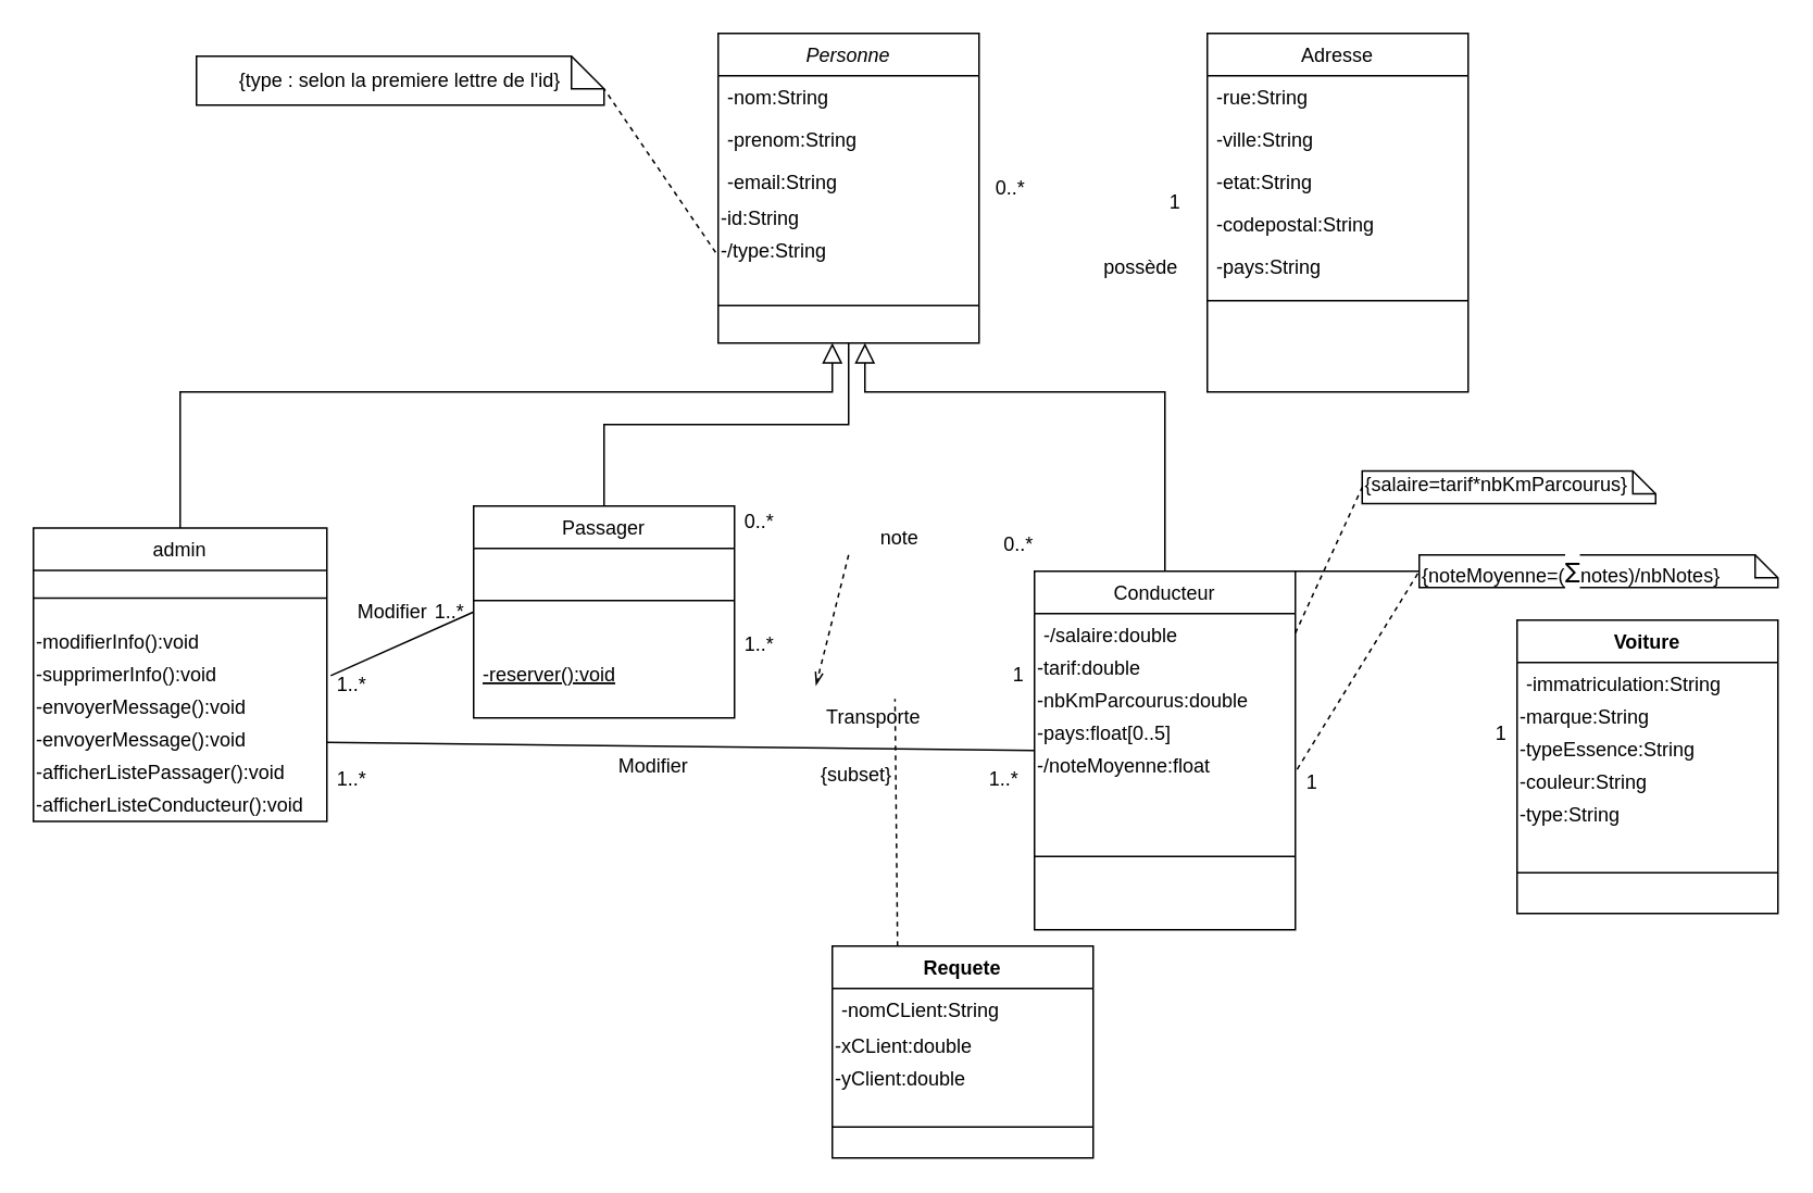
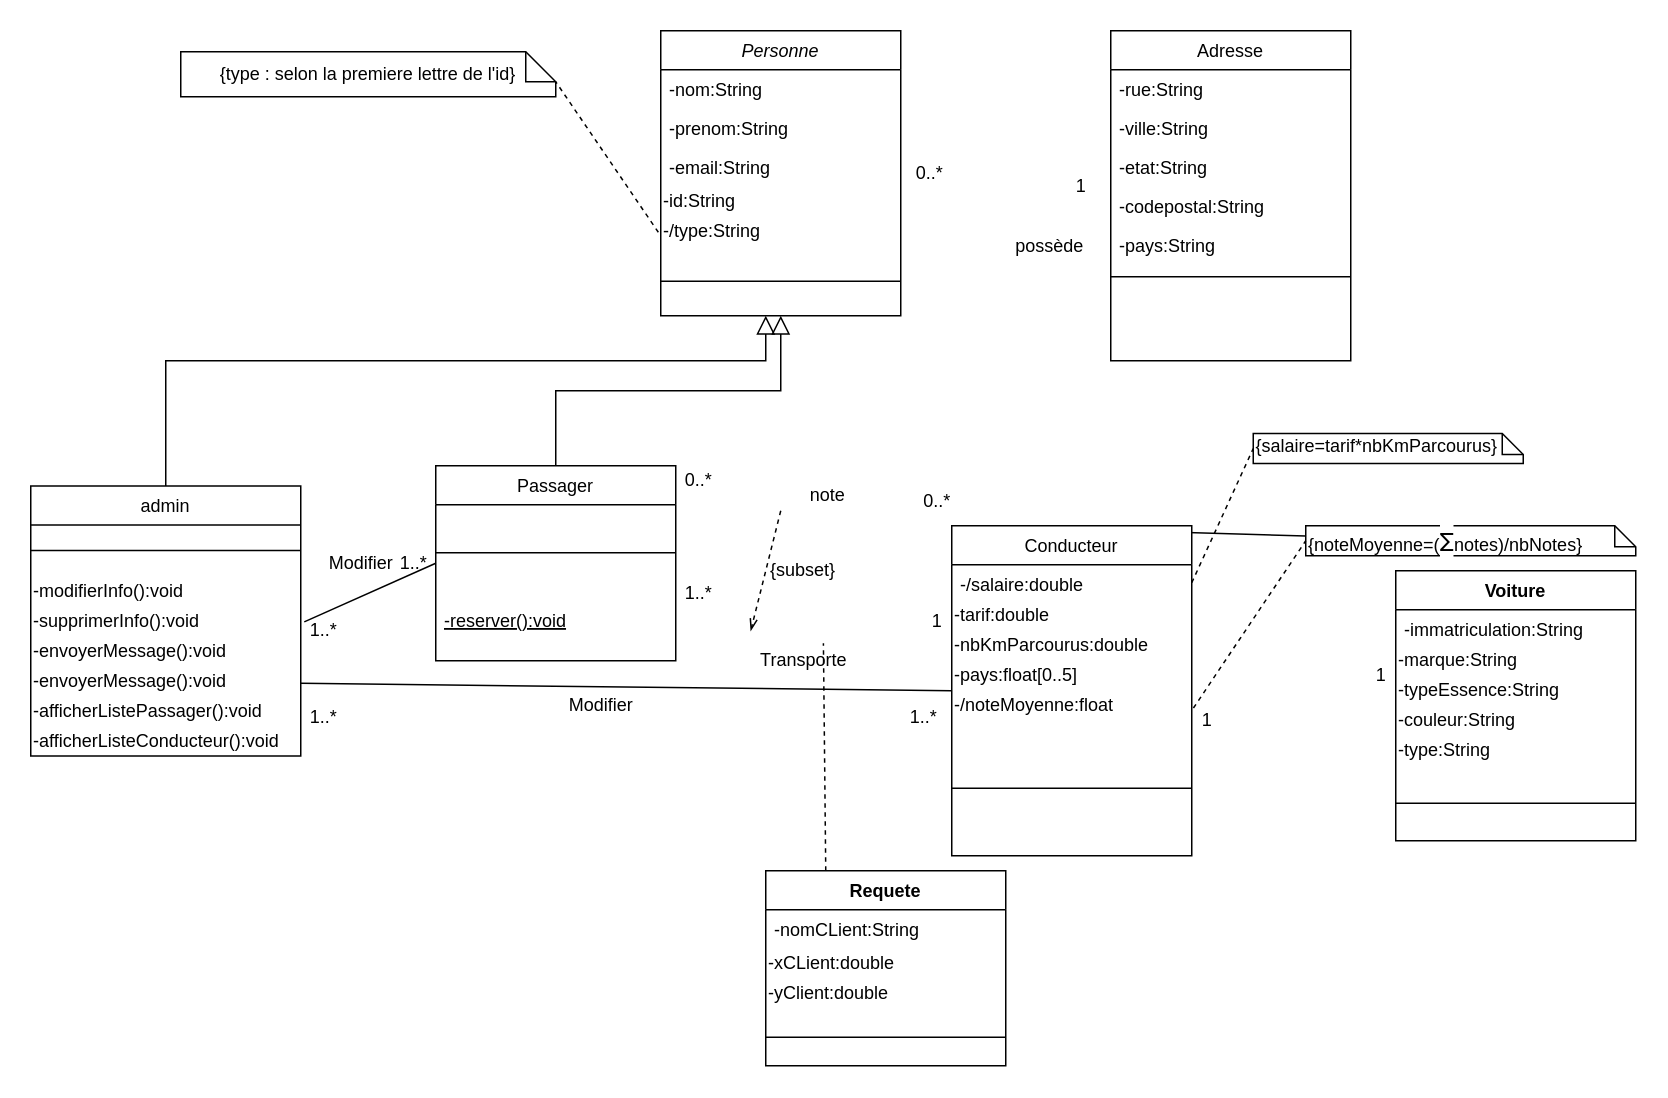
- <mxCell id="2" value="" style="endArrow=none;endSize=10;endFill=0;shadow=0;strokeWidth=1;rounded=0;edgeStyle=elbowEdgeStyle;elbow=vertical;" parent="1" source="19" target="50" edge="1"><mxGeometry width="160" relative="1" as="geometry"><mxPoint x="420" y="123" as="sourcePoint" /><mxPoint x="420" y="123" as="targetPoint" /></mxGeometry></mxCell>
+ <mxCell id="2" value="" style="endArrow=block;endSize=10;endFill=0;shadow=0;strokeWidth=1;rounded=0;edgeStyle=elbowEdgeStyle;elbow=vertical;" parent="1" source="19" target="50" edge="1"><mxGeometry width="160" relative="1" as="geometry"><mxPoint x="420" y="123" as="sourcePoint" /><mxPoint x="420" y="123" as="targetPoint" /></mxGeometry></mxCell>
- <mxCell id="3" value="" style="endArrow=block;endSize=10;endFill=0;shadow=0;strokeWidth=1;rounded=0;edgeStyle=elbowEdgeStyle;elbow=vertical;" parent="1" source="43" target="50" edge="1"><mxGeometry width="160" relative="1" as="geometry"><mxPoint x="430" y="293" as="sourcePoint" /><mxPoint x="530" y="191" as="targetPoint" /><Array as="points"><mxPoint x="530" y="240" /></Array></mxGeometry></mxCell>
- <mxCell id="29" value="{noteMoyenne=(&lt;span style=&quot;font-family: &amp;#34;whitney&amp;#34; , &amp;#34;helvetica neue&amp;#34; , &amp;#34;helvetica&amp;#34; , &amp;#34;arial&amp;#34; , sans-serif ; font-size: 16px ; background-color: rgb(255 , 255 , 255)&quot;&gt;Σ&lt;/span&gt;notes)/nbNotes}" style="shape=note;whiteSpace=wrap;html=1;size=14;verticalAlign=top;align=left;spacingTop=-6;" parent="1" vertex="1"><mxGeometry x="870" y="340" width="220" height="20" as="geometry" /></mxCell>
+ <mxCell id="29" value="{noteMoyenne=(&lt;span style=&quot;font-family: &amp;#34;whitney&amp;#34; , &amp;#34;helvetica neue&amp;#34; , &amp;#34;helvetica&amp;#34; , &amp;#34;arial&amp;#34; , sans-serif ; font-size: 16px ; background-color: rgb(255 , 255 , 255)&quot;&gt;Σ&lt;/span&gt;notes)/nbNotes}" style="shape=note;whiteSpace=wrap;html=1;size=14;verticalAlign=top;align=left;spacingTop=-6;" parent="1" vertex="1"><mxGeometry x="870" y="350" width="220" height="20" as="geometry" /></mxCell>
- <mxCell id="42" value="{subset}" style="text;html=1;strokeColor=none;fillColor=none;align=center;verticalAlign=middle;whiteSpace=wrap;rounded=0;" parent="1" vertex="1"><mxGeometry x="505" y="460" width="40" height="30" as="geometry" /></mxCell>
+ <mxCell id="42" value="{subset}" style="text;html=1;strokeColor=none;fillColor=none;align=center;verticalAlign=middle;whiteSpace=wrap;rounded=0;" parent="1" vertex="1"><mxGeometry x="515" y="365" width="40" height="30" as="geometry" /></mxCell>
